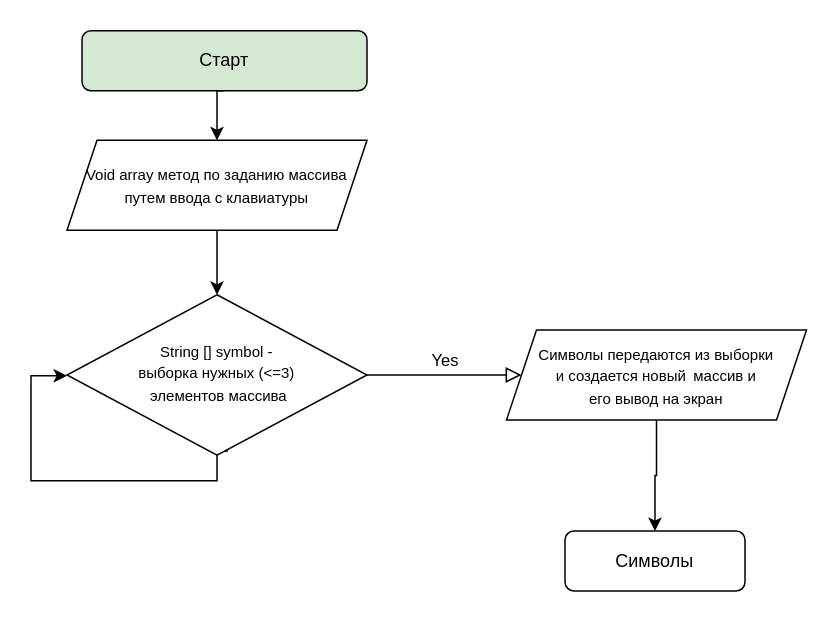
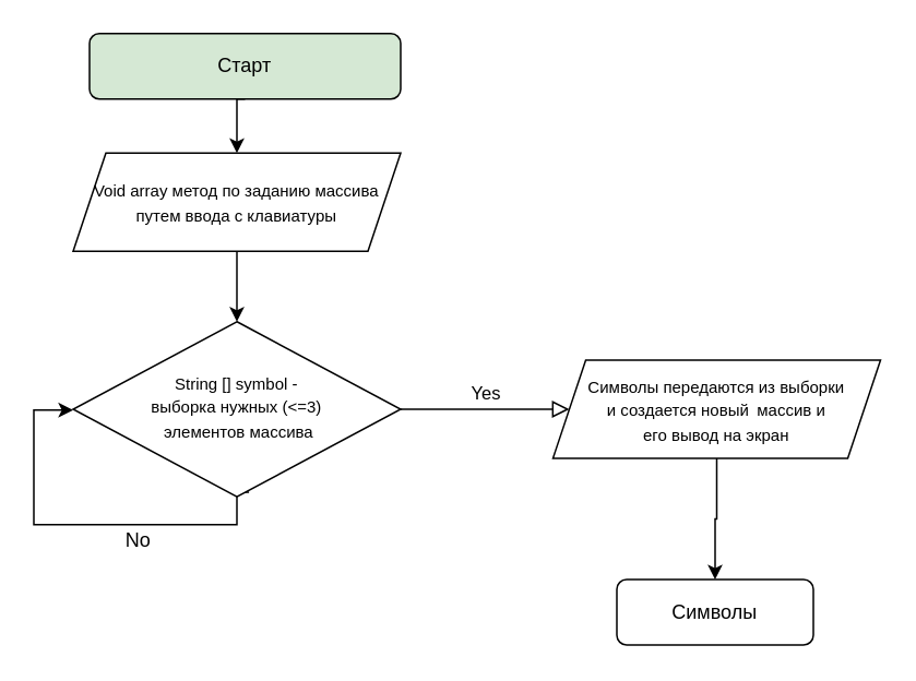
+ <mxCell id="12" value="No" style="text;html=1;strokeColor=none;fillColor=none;align=center;verticalAlign=middle;whiteSpace=wrap;rounded=0;" parent="1" vertex="1"><mxGeometry x="54" y="315" width="60" height="30" as="geometry" /></mxCell>
